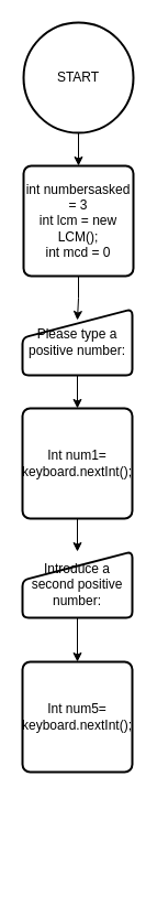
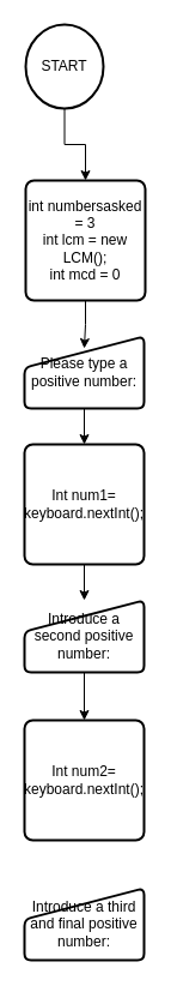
- <mxCell id="3" value="START" style="strokeWidth=2;html=1;shape=mxgraph.flowchart.start_2;whiteSpace=wrap;" vertex="1" parent="1"><mxGeometry x="21" y="20" width="100" height="100" as="geometry" /></mxCell>
+ <mxCell id="3" value="START" style="strokeWidth=2;html=1;shape=mxgraph.flowchart.start_2;whiteSpace=wrap;" vertex="1" parent="1"><mxGeometry x="21" y="20" width="65" height="70" as="geometry" /></mxCell>
- <mxCell id="12" value="Int num5=&lt;div&gt;keyboard.nextInt();&lt;/div&gt;" style="rounded=1;whiteSpace=wrap;html=1;absoluteArcSize=1;arcSize=14;strokeWidth=2;" vertex="1" parent="1"><mxGeometry x="20" y="600" width="100" height="100" as="geometry" /></mxCell>
+ <mxCell id="12" value="Int num2=&lt;div&gt;keyboard.nextInt();&lt;/div&gt;" style="rounded=1;whiteSpace=wrap;html=1;absoluteArcSize=1;arcSize=14;strokeWidth=2;" vertex="1" parent="1"><mxGeometry x="20" y="600" width="100" height="100" as="geometry" /></mxCell>
+ <mxCell id="13" value="Introduce a third and final positive number:" style="html=1;strokeWidth=2;shape=manualInput;whiteSpace=wrap;rounded=1;size=26;arcSize=11;" vertex="1" parent="1"><mxGeometry x="20" y="740" width="100" height="60" as="geometry" /></mxCell>
